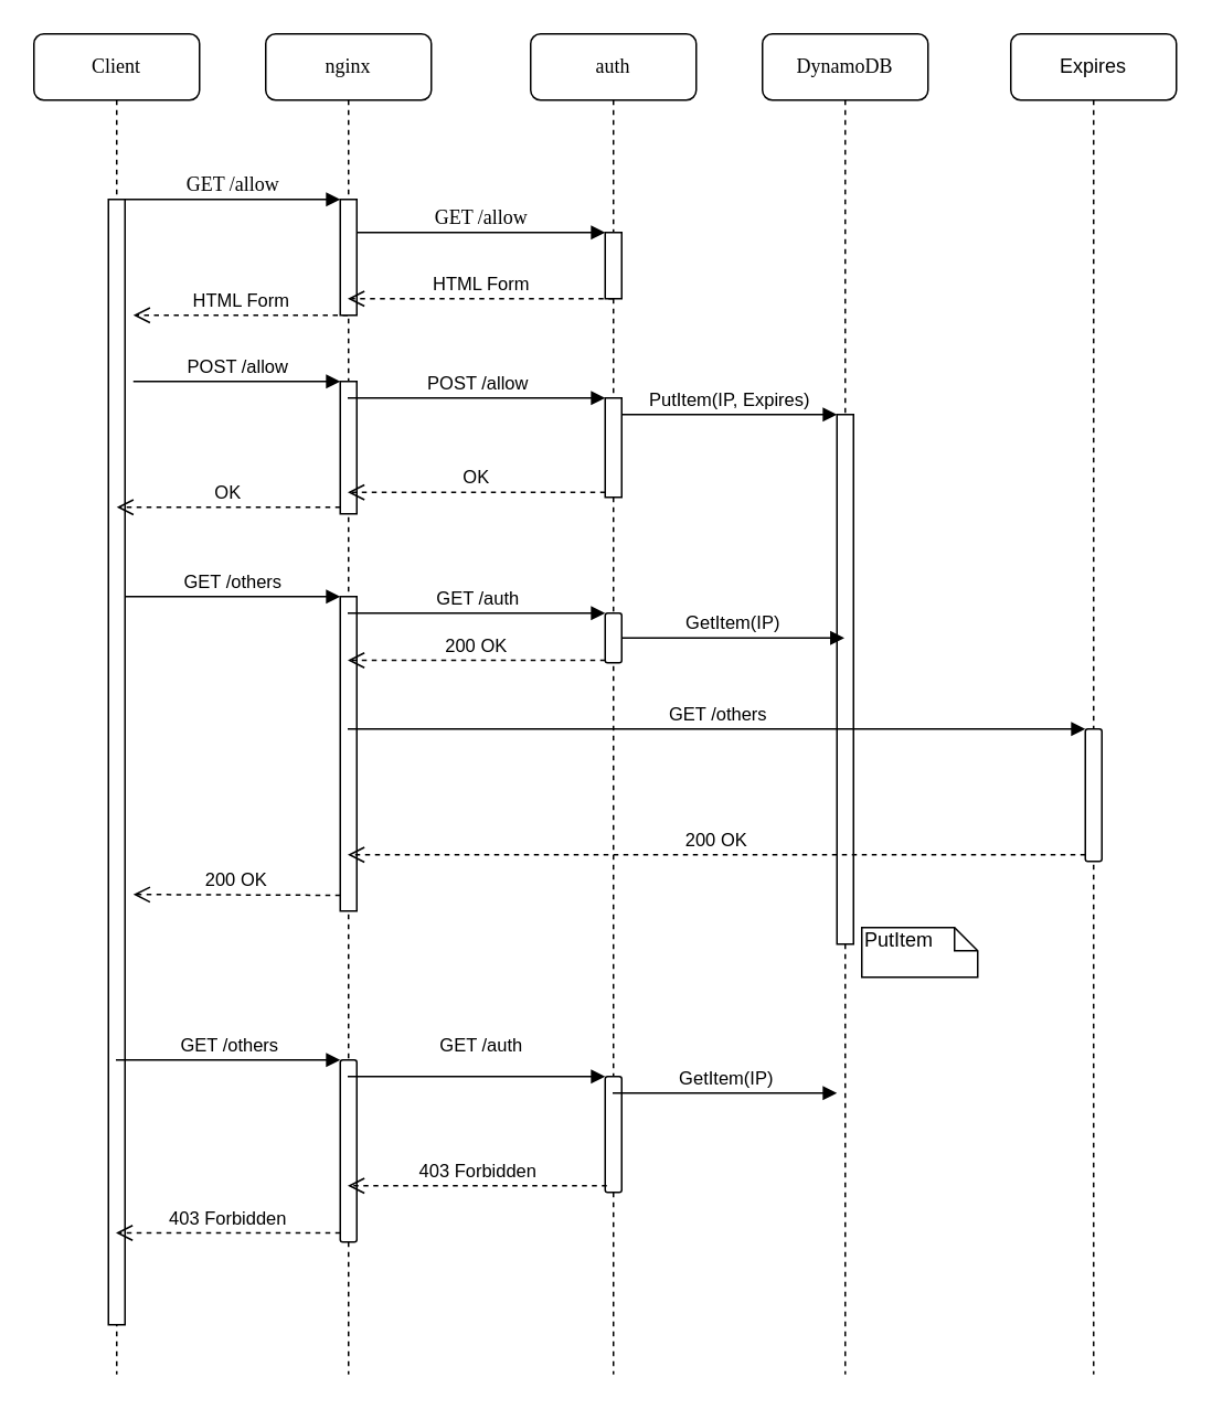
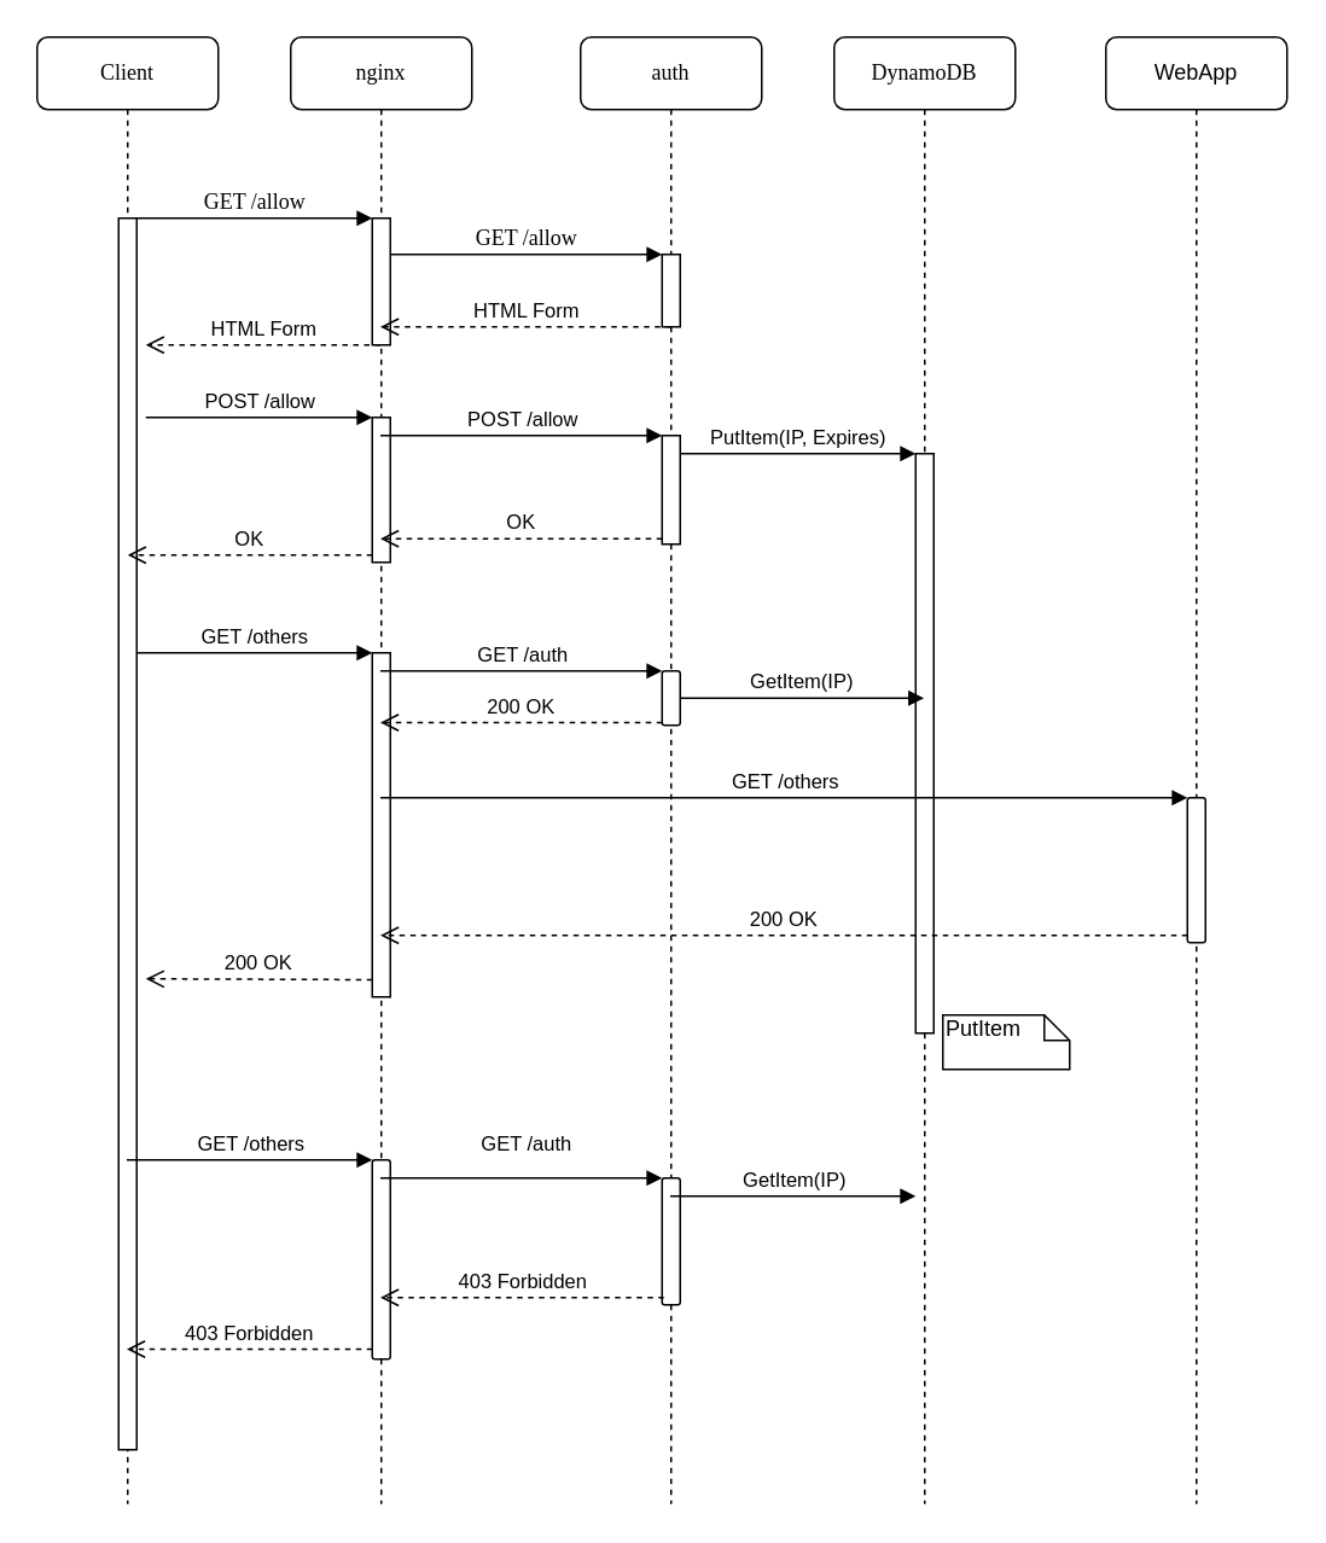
- <mxCell id="27" value="Expires" style="shape=umlLifeline;perimeter=lifelinePerimeter;whiteSpace=wrap;html=1;container=1;collapsible=0;recursiveResize=0;outlineConnect=0;rounded=1;" vertex="1" parent="1"><mxGeometry x="610" y="20" width="100" height="810" as="geometry" /></mxCell>
+ <mxCell id="27" value="WebApp" style="shape=umlLifeline;perimeter=lifelinePerimeter;whiteSpace=wrap;html=1;container=1;collapsible=0;recursiveResize=0;outlineConnect=0;rounded=1;" vertex="1" parent="1"><mxGeometry x="610" y="20" width="100" height="810" as="geometry" /></mxCell>
